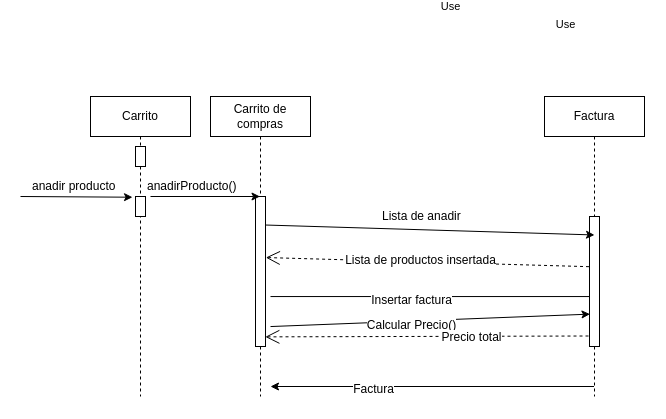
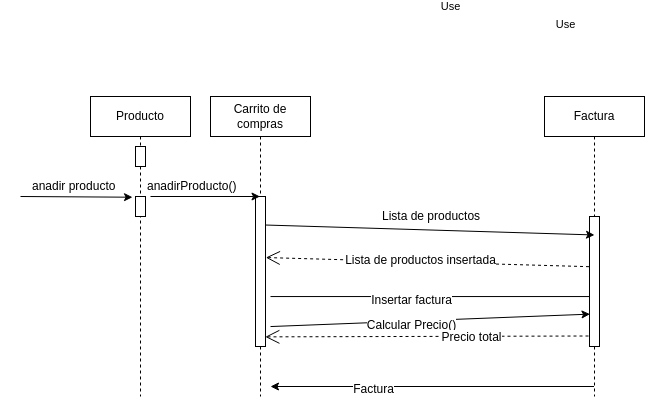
- <mxCell id="2" value="Carrito" style="shape=umlLifeline;perimeter=lifelinePerimeter;whiteSpace=wrap;html=1;container=1;collapsible=0;recursiveResize=0;outlineConnect=0;" parent="1" vertex="1"><mxGeometry x="90" y="20" width="100" height="300" as="geometry" /></mxCell>
+ <mxCell id="2" value="Producto" style="shape=umlLifeline;perimeter=lifelinePerimeter;whiteSpace=wrap;html=1;container=1;collapsible=0;recursiveResize=0;outlineConnect=0;" parent="1" vertex="1"><mxGeometry x="90" y="20" width="100" height="300" as="geometry" /></mxCell>
- <mxCell id="14" value="Lista de anadir&lt;br&gt;" style="text;html=1;resizable=0;points=[];autosize=1;align=left;verticalAlign=top;spacingTop=-4;" parent="1" vertex="1"><mxGeometry x="380" y="130" width="120" height="20" as="geometry" /></mxCell>
+ <mxCell id="14" value="Lista de productos&lt;br&gt;" style="text;html=1;resizable=0;points=[];autosize=1;align=left;verticalAlign=top;spacingTop=-4;" parent="1" vertex="1"><mxGeometry x="380" y="130" width="120" height="20" as="geometry" /></mxCell>
